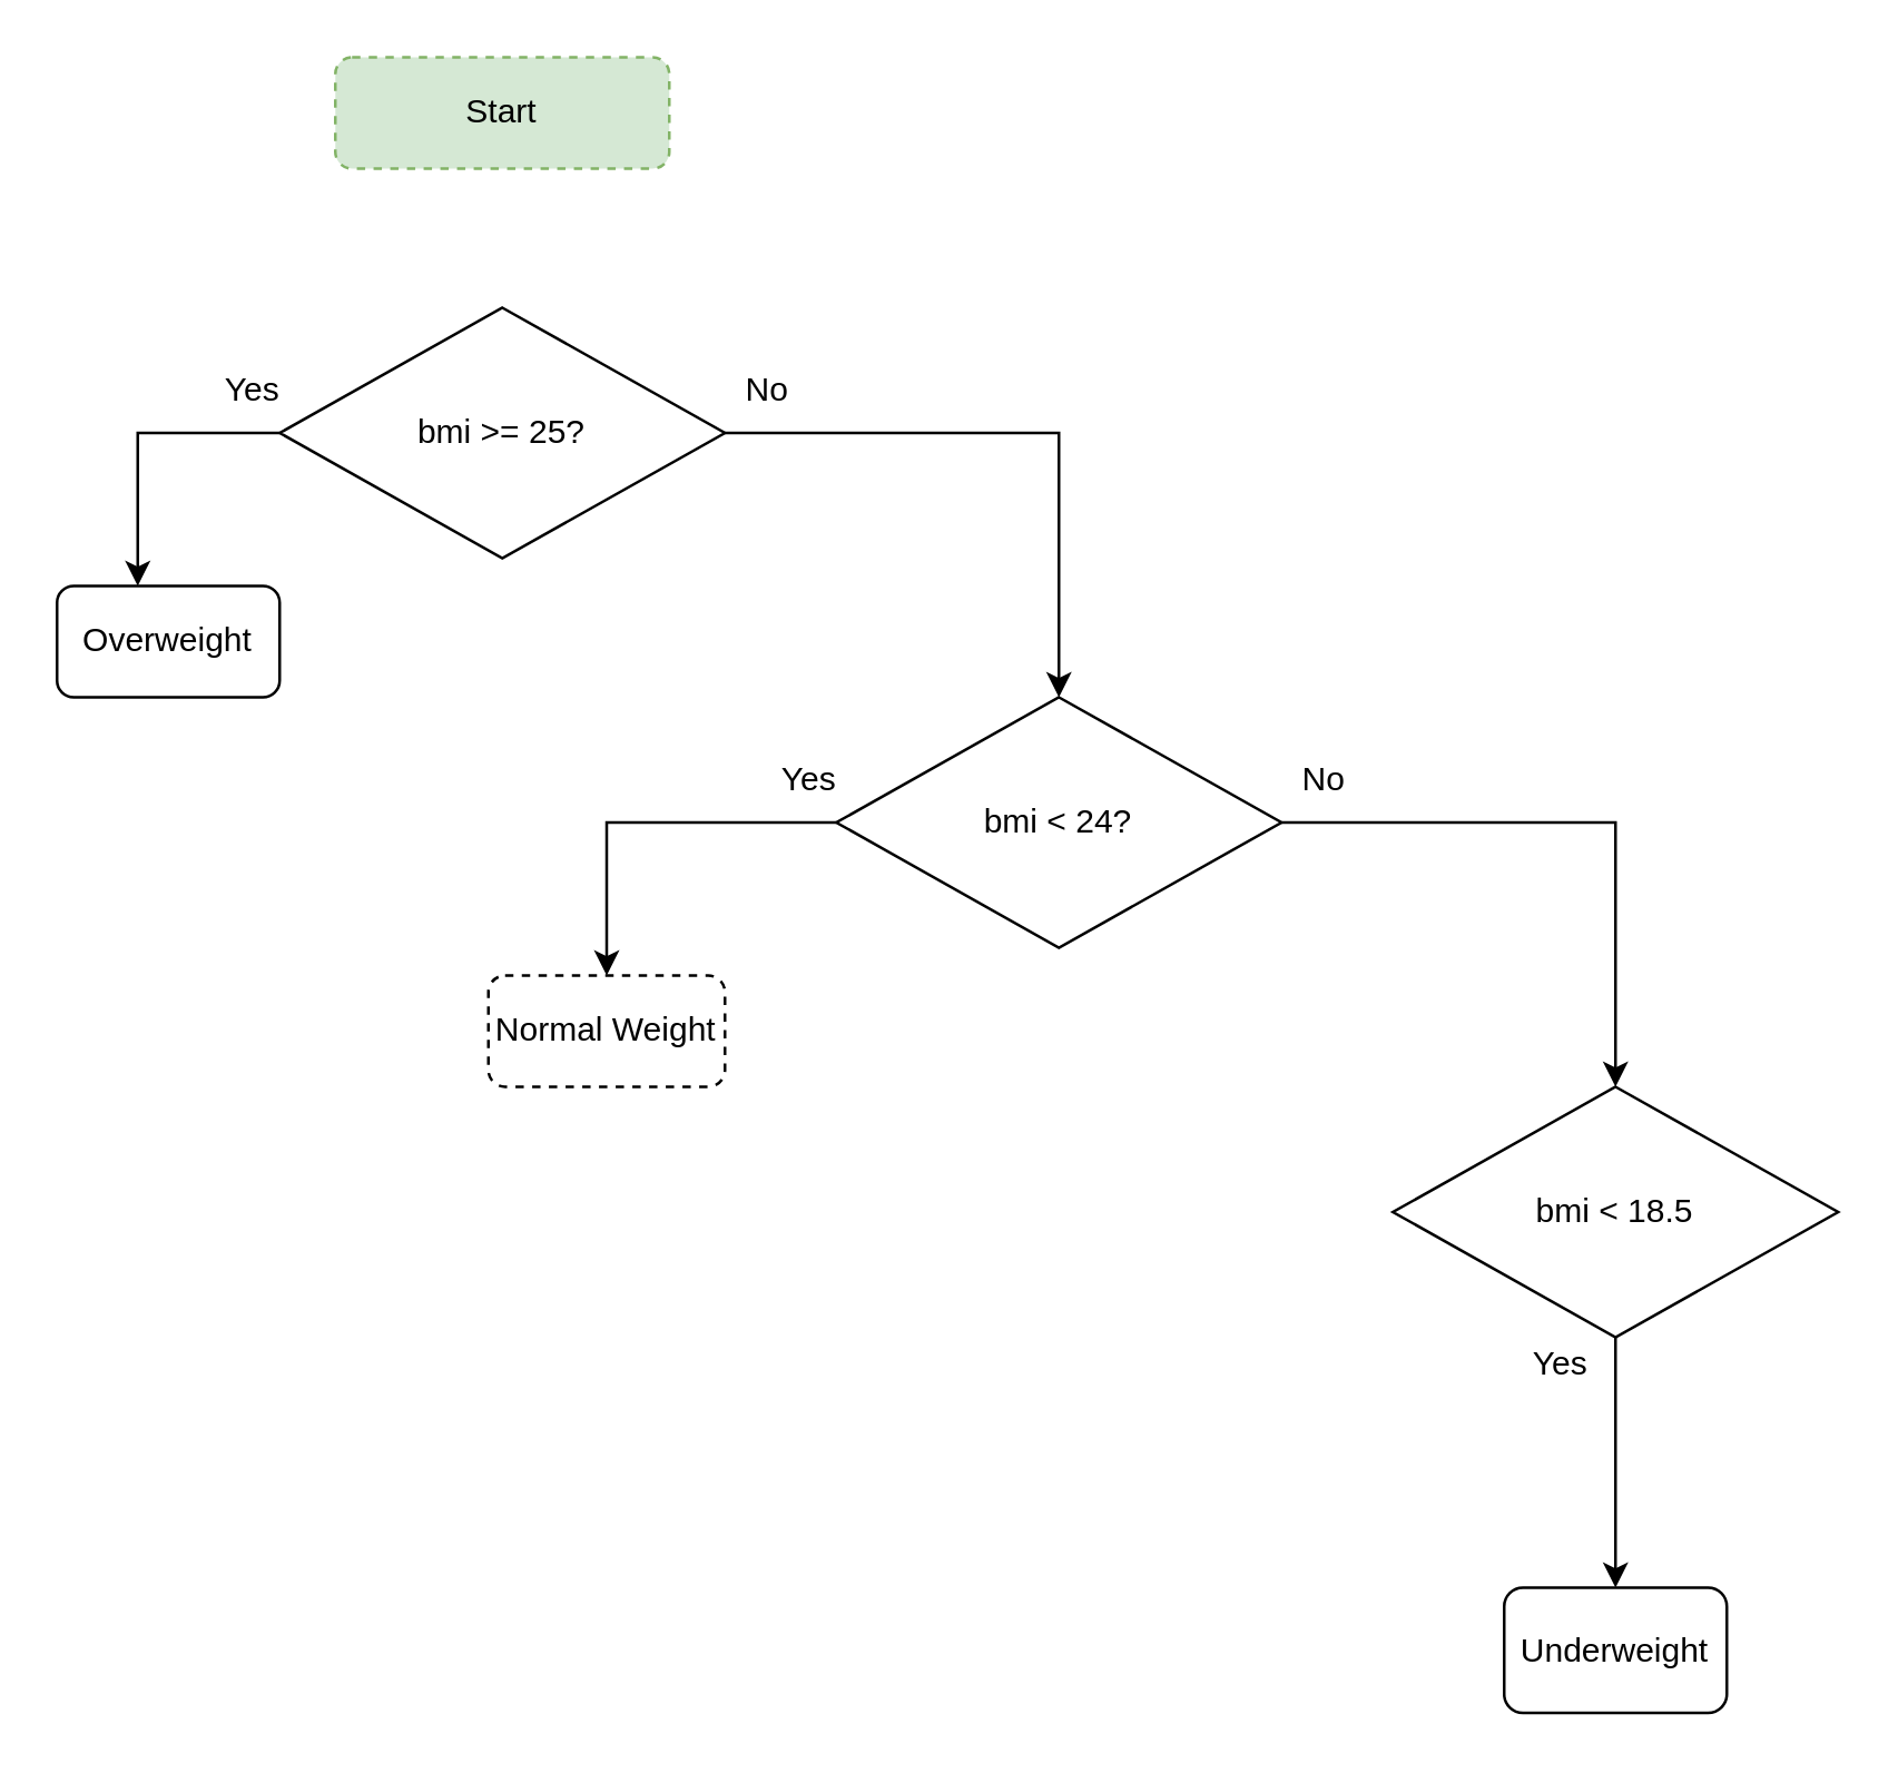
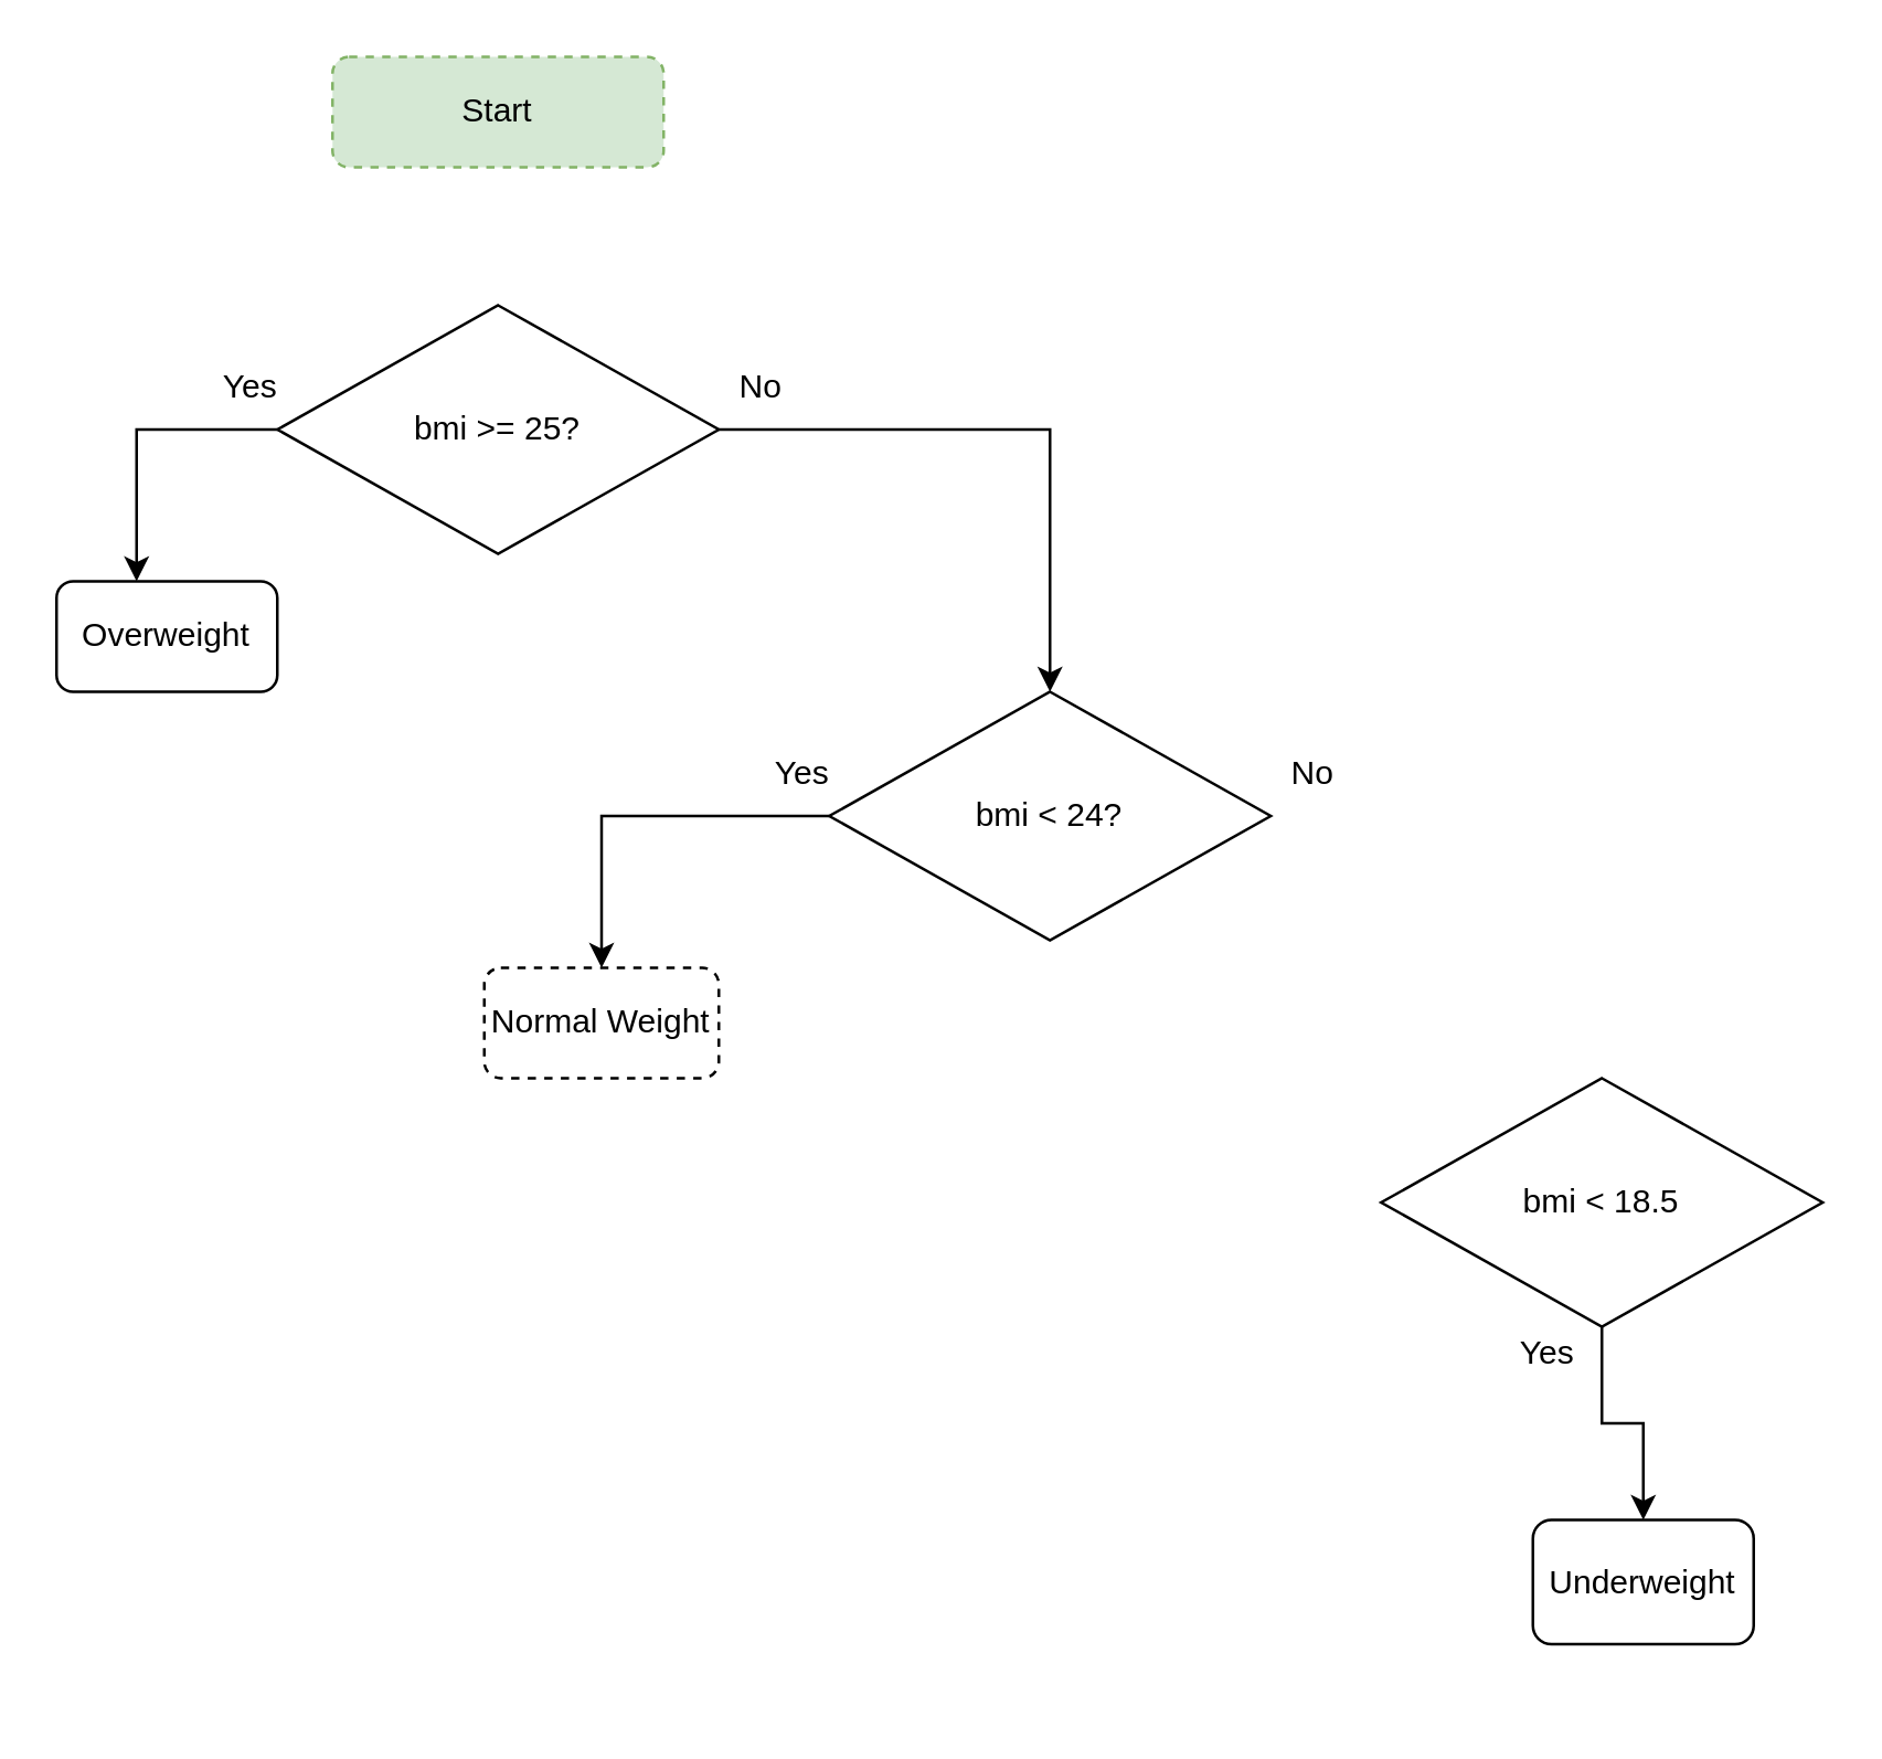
- <mxCell id="10" value="" style="edgeStyle=orthogonalEdgeStyle;rounded=0;orthogonalLoop=1;jettySize=auto;html=1;" edge="1" parent="1" source="11" target="15"><mxGeometry relative="1" as="geometry" /></mxCell>
- <mxCell id="17" value="Underweight" style="rounded=1;whiteSpace=wrap;html=1;" vertex="1" parent="1"><mxGeometry x="540" y="570" width="80" height="45" as="geometry" /></mxCell>
+ <mxCell id="17" value="Underweight" style="rounded=1;whiteSpace=wrap;html=1;" vertex="1" parent="1"><mxGeometry x="555" y="550" width="80" height="45" as="geometry" /></mxCell>
